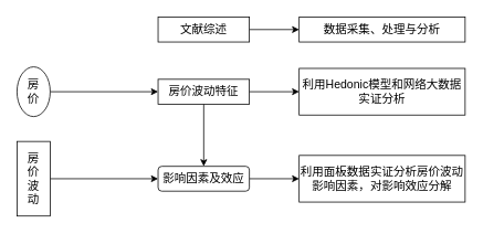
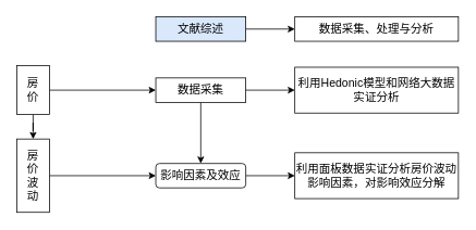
- <mxCell id="3" value="&lt;font style=&quot;font-size: 14px&quot;&gt;文献综述&lt;/font&gt;" style="rounded=0;whiteSpace=wrap;html=1;" vertex="1" parent="1"><mxGeometry x="190" y="20" width="110" height="30" as="geometry" /></mxCell>
+ <mxCell id="3" value="&lt;font style=&quot;font-size: 14px&quot;&gt;文献综述&lt;/font&gt;" style="rounded=0;whiteSpace=wrap;html=1;fillColor=#dae8fc;" vertex="1" parent="1"><mxGeometry x="190" y="20" width="110" height="30" as="geometry" /></mxCell>
- <mxCell id="7" value="&lt;font style=&quot;font-size: 14px&quot;&gt;房&lt;br&gt;价&lt;/font&gt;" style="ellipse;whiteSpace=wrap;html=1;" vertex="1" parent="1"><mxGeometry x="20" y="80" width="40" height="60" as="geometry" /></mxCell>
+ <mxCell id="7" value="&lt;font style=&quot;font-size: 14px&quot;&gt;房&lt;br&gt;价&lt;/font&gt;" style="rounded=0;whiteSpace=wrap;html=1;" vertex="1" parent="1"><mxGeometry x="20" y="80" width="40" height="60" as="geometry" /></mxCell>
- <mxCell id="12" value="&lt;font style=&quot;font-size: 14px&quot;&gt;房价波动特征&lt;/font&gt;" style="rounded=0;whiteSpace=wrap;html=1;" vertex="1" parent="1"><mxGeometry x="190" y="95" width="110" height="30" as="geometry" /></mxCell>
+ <mxCell id="12" value="&lt;font style=&quot;font-size: 14px&quot;&gt;数据采集&lt;/font&gt;" style="rounded=0;whiteSpace=wrap;html=1;" vertex="1" parent="1"><mxGeometry x="190" y="95" width="110" height="30" as="geometry" /></mxCell>
+ <mxCell id="5" value="" style="edgeStyle=orthogonalEdgeStyle;rounded=0;orthogonalLoop=1;jettySize=auto;html=1;" edge="1" parent="1" source="7" target="9"><mxGeometry relative="1" as="geometry" /></mxCell>
